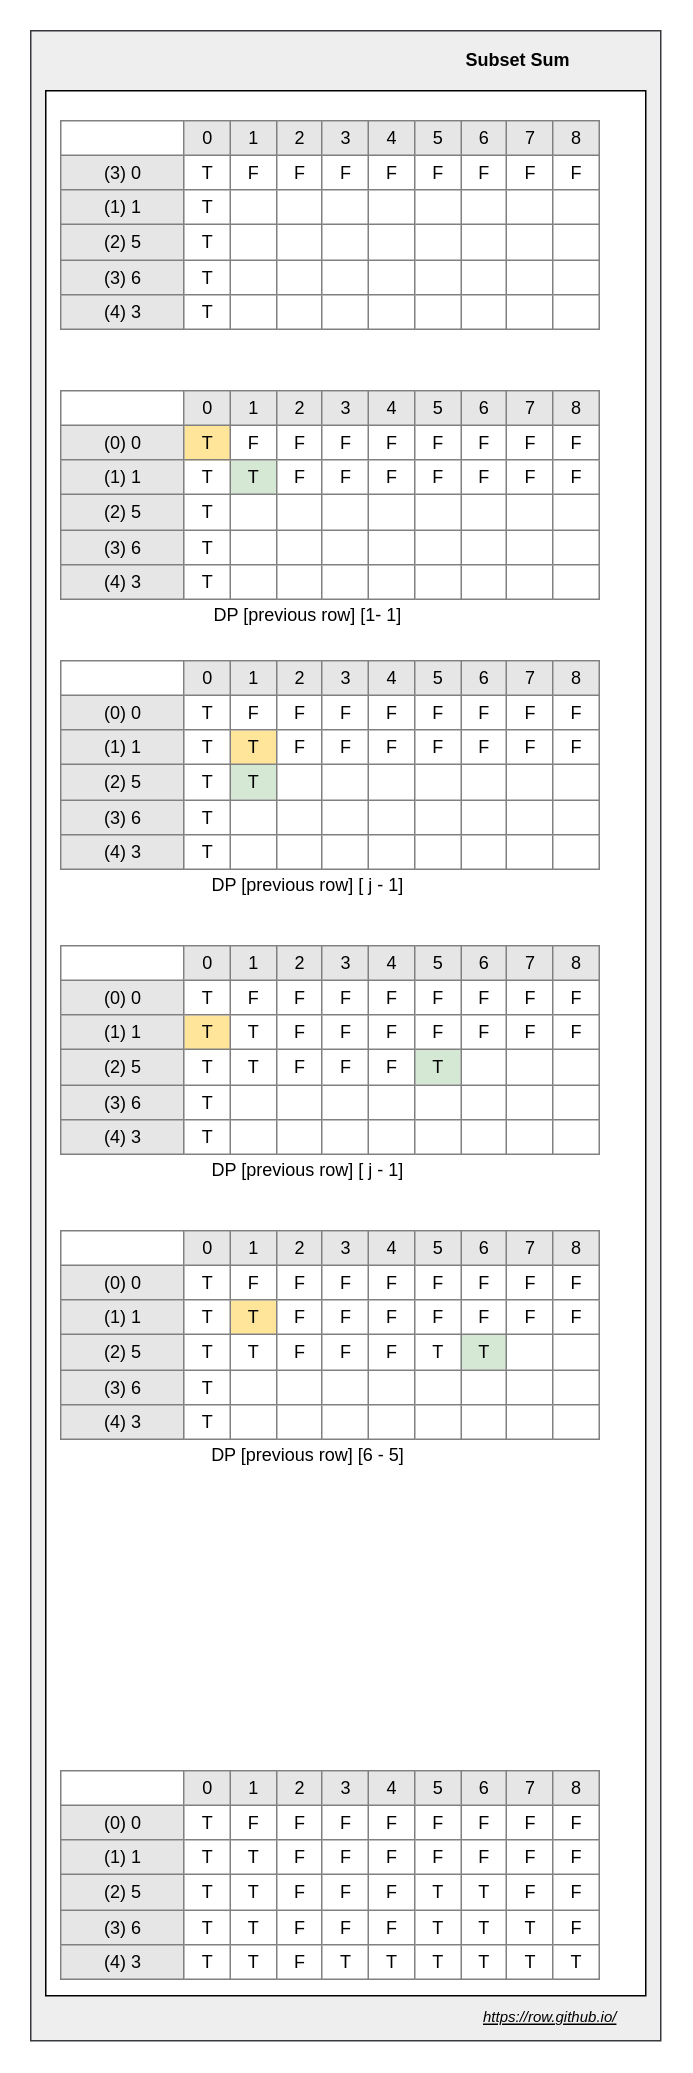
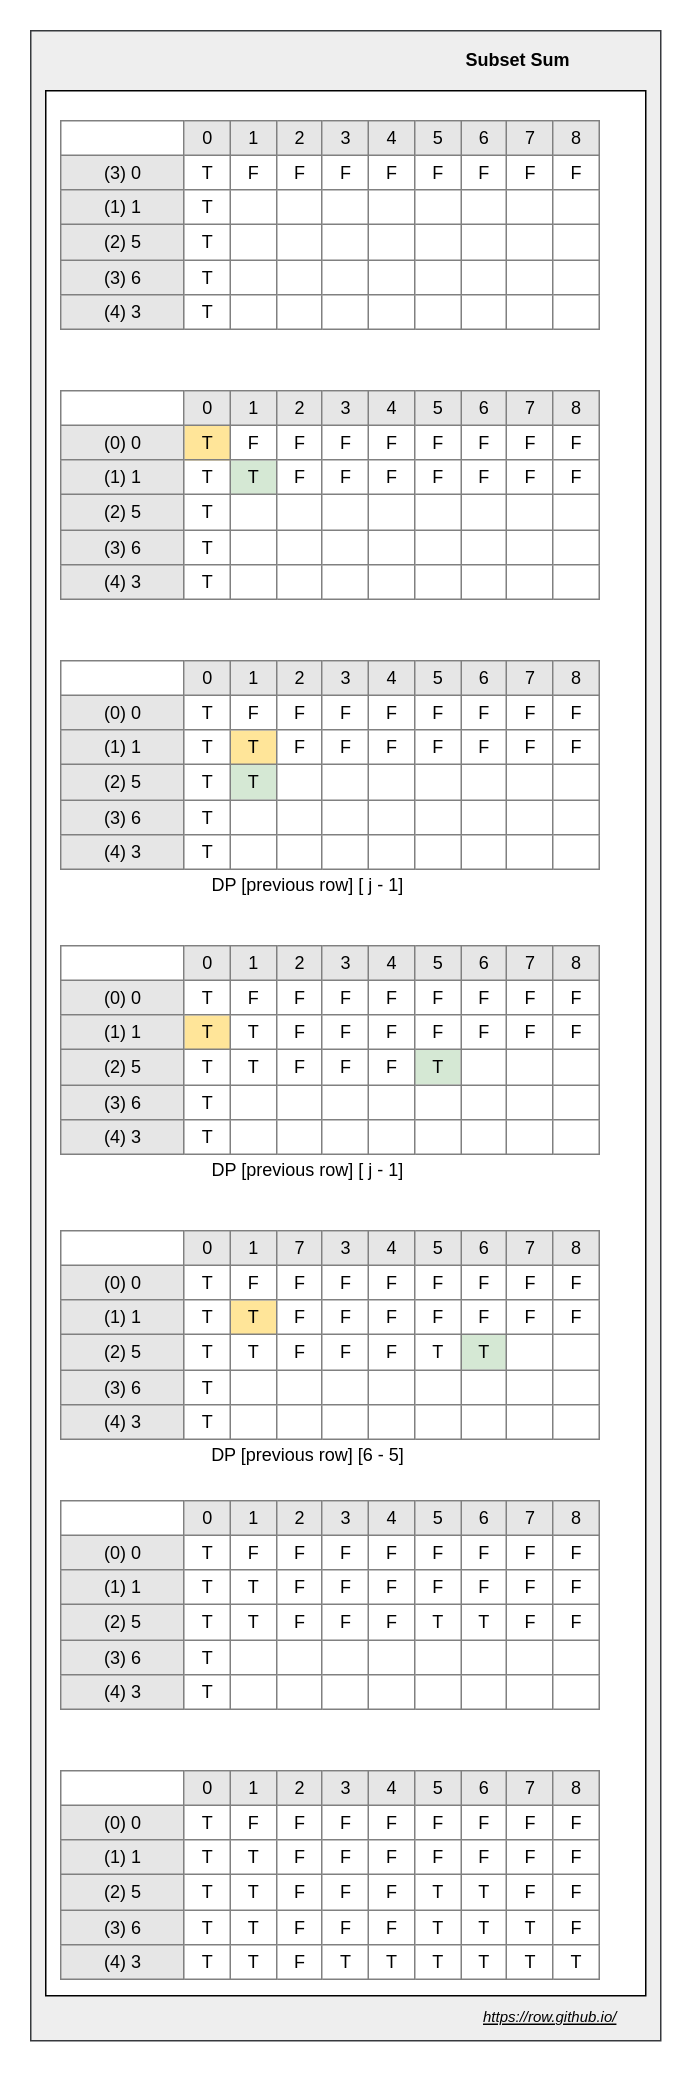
- <mxCell id="13" value="DP [previous row] [1- 1]" style="text;html=1;strokeColor=none;fillColor=none;align=center;verticalAlign=middle;whiteSpace=wrap;rounded=0;" vertex="1" parent="1"><mxGeometry x="130" y="400" width="150" height="20" as="geometry" /></mxCell>
- <mxCell id="8" value="&lt;table border=&quot;1&quot; width=&quot;100%&quot; style=&quot;width: 100% ; height: 100% ; border-collapse: collapse&quot;&gt;&lt;tbody&gt;&lt;tr&gt;&lt;td align=&quot;center&quot;&gt;&lt;br&gt;&lt;/td&gt;&lt;td align=&quot;center&quot; style=&quot;background-color: rgb(230 , 230 , 230)&quot;&gt;0&lt;/td&gt;&lt;td align=&quot;center&quot; style=&quot;background-color: rgb(230 , 230 , 230)&quot;&gt;1&lt;/td&gt;&lt;td style=&quot;text-align: center ; background-color: rgb(230 , 230 , 230)&quot;&gt;2&lt;/td&gt;&lt;td style=&quot;text-align: center ; background-color: rgb(230 , 230 , 230)&quot;&gt;3&lt;/td&gt;&lt;td style=&quot;text-align: center ; background-color: rgb(230 , 230 , 230)&quot;&gt;4&lt;/td&gt;&lt;td style=&quot;text-align: center ; background-color: rgb(230 , 230 , 230)&quot;&gt;5&lt;/td&gt;&lt;td style=&quot;text-align: center ; background-color: rgb(230 , 230 , 230)&quot;&gt;6&lt;/td&gt;&lt;td style=&quot;text-align: center ; background-color: rgb(230 , 230 , 230)&quot;&gt;7&lt;/td&gt;&lt;td style=&quot;text-align: center ; background-color: rgb(230 , 230 , 230)&quot;&gt;8&lt;/td&gt;&lt;/tr&gt;&lt;tr&gt;&lt;td style=&quot;text-align: center ; background-color: rgb(230 , 230 , 230)&quot;&gt;(0) 0&lt;/td&gt;&lt;td align=&quot;center&quot;&gt;T&lt;/td&gt;&lt;td align=&quot;center&quot;&gt;F&lt;/td&gt;&lt;td style=&quot;text-align: center&quot;&gt;F&lt;/td&gt;&lt;td style=&quot;text-align: center&quot;&gt;F&lt;/td&gt;&lt;td style=&quot;text-align: center&quot;&gt;F&lt;/td&gt;&lt;td style=&quot;text-align: center&quot;&gt;F&lt;/td&gt;&lt;td style=&quot;text-align: center&quot;&gt;F&lt;/td&gt;&lt;td style=&quot;text-align: center&quot;&gt;F&lt;/td&gt;&lt;td style=&quot;text-align: center&quot;&gt;F&lt;/td&gt;&lt;/tr&gt;&lt;tr&gt;&lt;td align=&quot;center&quot; style=&quot;background-color: rgb(230 , 230 , 230)&quot;&gt;(1) 1&lt;/td&gt;&lt;td align=&quot;center&quot;&gt;T&lt;/td&gt;&lt;td align=&quot;center&quot; style=&quot;background-color: rgb(255 , 229 , 153)&quot;&gt;T&lt;/td&gt;&lt;td style=&quot;text-align: center&quot;&gt;F&lt;/td&gt;&lt;td style=&quot;text-align: center&quot;&gt;F&lt;/td&gt;&lt;td style=&quot;text-align: center&quot;&gt;F&lt;/td&gt;&lt;td style=&quot;text-align: center&quot;&gt;F&lt;/td&gt;&lt;td style=&quot;text-align: center&quot;&gt;F&lt;/td&gt;&lt;td style=&quot;text-align: center&quot;&gt;F&lt;/td&gt;&lt;td style=&quot;text-align: center&quot;&gt;F&lt;/td&gt;&lt;/tr&gt;&lt;tr&gt;&lt;td style=&quot;text-align: center ; background-color: rgb(230 , 230 , 230)&quot;&gt;(2) 5&lt;/td&gt;&lt;td style=&quot;text-align: center&quot;&gt;T&lt;/td&gt;&lt;td style=&quot;text-align: center&quot;&gt;T&lt;/td&gt;&lt;td style=&quot;text-align: center&quot;&gt;F&lt;/td&gt;&lt;td style=&quot;text-align: center&quot;&gt;F&lt;/td&gt;&lt;td style=&quot;text-align: center&quot;&gt;F&lt;/td&gt;&lt;td style=&quot;text-align: center&quot;&gt;T&lt;/td&gt;&lt;td style=&quot;text-align: center ; background-color: rgb(213 , 232 , 212)&quot;&gt;T&lt;/td&gt;&lt;td&gt;&lt;br&gt;&lt;/td&gt;&lt;td&gt;&lt;br&gt;&lt;/td&gt;&lt;/tr&gt;&lt;tr&gt;&lt;td style=&quot;text-align: center ; background-color: rgb(230 , 230 , 230)&quot;&gt;(3) 6&lt;/td&gt;&lt;td style=&quot;text-align: center&quot;&gt;T&lt;/td&gt;&lt;td&gt;&lt;br&gt;&lt;/td&gt;&lt;td&gt;&lt;br&gt;&lt;/td&gt;&lt;td&gt;&lt;br&gt;&lt;/td&gt;&lt;td&gt;&lt;br&gt;&lt;/td&gt;&lt;td&gt;&lt;br&gt;&lt;/td&gt;&lt;td&gt;&lt;br&gt;&lt;/td&gt;&lt;td&gt;&lt;br&gt;&lt;/td&gt;&lt;td&gt;&lt;br&gt;&lt;/td&gt;&lt;/tr&gt;&lt;tr&gt;&lt;td style=&quot;text-align: center ; background-color: rgb(230 , 230 , 230)&quot;&gt;(4) 3&lt;/td&gt;&lt;td style=&quot;text-align: center&quot;&gt;T&lt;/td&gt;&lt;td&gt;&lt;br&gt;&lt;/td&gt;&lt;td&gt;&lt;br&gt;&lt;/td&gt;&lt;td&gt;&lt;br&gt;&lt;/td&gt;&lt;td&gt;&lt;br&gt;&lt;/td&gt;&lt;td&gt;&lt;br&gt;&lt;/td&gt;&lt;td&gt;&lt;br&gt;&lt;/td&gt;&lt;td&gt;&lt;br&gt;&lt;/td&gt;&lt;td&gt;&lt;br&gt;&lt;/td&gt;&lt;/tr&gt;&lt;/tbody&gt;&lt;/table&gt;" style="text;html=1;strokeColor=none;fillColor=none;overflow=fill;" vertex="1" parent="1"><mxGeometry x="40" y="820" width="360" height="140" as="geometry" /></mxCell>
+ <mxCell id="8" value="&lt;table border=&quot;1&quot; width=&quot;100%&quot; style=&quot;width: 100% ; height: 100% ; border-collapse: collapse&quot;&gt;&lt;tbody&gt;&lt;tr&gt;&lt;td align=&quot;center&quot;&gt;&lt;br&gt;&lt;/td&gt;&lt;td align=&quot;center&quot; style=&quot;background-color: rgb(230 , 230 , 230)&quot;&gt;0&lt;/td&gt;&lt;td align=&quot;center&quot; style=&quot;background-color: rgb(230 , 230 , 230)&quot;&gt;1&lt;/td&gt;&lt;td style=&quot;text-align: center ; background-color: rgb(230 , 230 , 230)&quot;&gt;7&lt;/td&gt;&lt;td style=&quot;text-align: center ; background-color: rgb(230 , 230 , 230)&quot;&gt;3&lt;/td&gt;&lt;td style=&quot;text-align: center ; background-color: rgb(230 , 230 , 230)&quot;&gt;4&lt;/td&gt;&lt;td style=&quot;text-align: center ; background-color: rgb(230 , 230 , 230)&quot;&gt;5&lt;/td&gt;&lt;td style=&quot;text-align: center ; background-color: rgb(230 , 230 , 230)&quot;&gt;6&lt;/td&gt;&lt;td style=&quot;text-align: center ; background-color: rgb(230 , 230 , 230)&quot;&gt;7&lt;/td&gt;&lt;td style=&quot;text-align: center ; background-color: rgb(230 , 230 , 230)&quot;&gt;8&lt;/td&gt;&lt;/tr&gt;&lt;tr&gt;&lt;td style=&quot;text-align: center ; background-color: rgb(230 , 230 , 230)&quot;&gt;(0) 0&lt;/td&gt;&lt;td align=&quot;center&quot;&gt;T&lt;/td&gt;&lt;td align=&quot;center&quot;&gt;F&lt;/td&gt;&lt;td style=&quot;text-align: center&quot;&gt;F&lt;/td&gt;&lt;td style=&quot;text-align: center&quot;&gt;F&lt;/td&gt;&lt;td style=&quot;text-align: center&quot;&gt;F&lt;/td&gt;&lt;td style=&quot;text-align: center&quot;&gt;F&lt;/td&gt;&lt;td style=&quot;text-align: center&quot;&gt;F&lt;/td&gt;&lt;td style=&quot;text-align: center&quot;&gt;F&lt;/td&gt;&lt;td style=&quot;text-align: center&quot;&gt;F&lt;/td&gt;&lt;/tr&gt;&lt;tr&gt;&lt;td align=&quot;center&quot; style=&quot;background-color: rgb(230 , 230 , 230)&quot;&gt;(1) 1&lt;/td&gt;&lt;td align=&quot;center&quot;&gt;T&lt;/td&gt;&lt;td align=&quot;center&quot; style=&quot;background-color: rgb(255 , 229 , 153)&quot;&gt;T&lt;/td&gt;&lt;td style=&quot;text-align: center&quot;&gt;F&lt;/td&gt;&lt;td style=&quot;text-align: center&quot;&gt;F&lt;/td&gt;&lt;td style=&quot;text-align: center&quot;&gt;F&lt;/td&gt;&lt;td style=&quot;text-align: center&quot;&gt;F&lt;/td&gt;&lt;td style=&quot;text-align: center&quot;&gt;F&lt;/td&gt;&lt;td style=&quot;text-align: center&quot;&gt;F&lt;/td&gt;&lt;td style=&quot;text-align: center&quot;&gt;F&lt;/td&gt;&lt;/tr&gt;&lt;tr&gt;&lt;td style=&quot;text-align: center ; background-color: rgb(230 , 230 , 230)&quot;&gt;(2) 5&lt;/td&gt;&lt;td style=&quot;text-align: center&quot;&gt;T&lt;/td&gt;&lt;td style=&quot;text-align: center&quot;&gt;T&lt;/td&gt;&lt;td style=&quot;text-align: center&quot;&gt;F&lt;/td&gt;&lt;td style=&quot;text-align: center&quot;&gt;F&lt;/td&gt;&lt;td style=&quot;text-align: center&quot;&gt;F&lt;/td&gt;&lt;td style=&quot;text-align: center&quot;&gt;T&lt;/td&gt;&lt;td style=&quot;text-align: center ; background-color: rgb(213 , 232 , 212)&quot;&gt;T&lt;/td&gt;&lt;td&gt;&lt;br&gt;&lt;/td&gt;&lt;td&gt;&lt;br&gt;&lt;/td&gt;&lt;/tr&gt;&lt;tr&gt;&lt;td style=&quot;text-align: center ; background-color: rgb(230 , 230 , 230)&quot;&gt;(3) 6&lt;/td&gt;&lt;td style=&quot;text-align: center&quot;&gt;T&lt;/td&gt;&lt;td&gt;&lt;br&gt;&lt;/td&gt;&lt;td&gt;&lt;br&gt;&lt;/td&gt;&lt;td&gt;&lt;br&gt;&lt;/td&gt;&lt;td&gt;&lt;br&gt;&lt;/td&gt;&lt;td&gt;&lt;br&gt;&lt;/td&gt;&lt;td&gt;&lt;br&gt;&lt;/td&gt;&lt;td&gt;&lt;br&gt;&lt;/td&gt;&lt;td&gt;&lt;br&gt;&lt;/td&gt;&lt;/tr&gt;&lt;tr&gt;&lt;td style=&quot;text-align: center ; background-color: rgb(230 , 230 , 230)&quot;&gt;(4) 3&lt;/td&gt;&lt;td style=&quot;text-align: center&quot;&gt;T&lt;/td&gt;&lt;td&gt;&lt;br&gt;&lt;/td&gt;&lt;td&gt;&lt;br&gt;&lt;/td&gt;&lt;td&gt;&lt;br&gt;&lt;/td&gt;&lt;td&gt;&lt;br&gt;&lt;/td&gt;&lt;td&gt;&lt;br&gt;&lt;/td&gt;&lt;td&gt;&lt;br&gt;&lt;/td&gt;&lt;td&gt;&lt;br&gt;&lt;/td&gt;&lt;td&gt;&lt;br&gt;&lt;/td&gt;&lt;/tr&gt;&lt;/tbody&gt;&lt;/table&gt;" style="text;html=1;strokeColor=none;fillColor=none;overflow=fill;" vertex="1" parent="1"><mxGeometry x="40" y="820" width="360" height="140" as="geometry" /></mxCell>
+ <mxCell id="9" value="&lt;table border=&quot;1&quot; width=&quot;100%&quot; style=&quot;width: 100% ; height: 100% ; border-collapse: collapse&quot;&gt;&lt;tbody&gt;&lt;tr&gt;&lt;td align=&quot;center&quot;&gt;&lt;br&gt;&lt;/td&gt;&lt;td align=&quot;center&quot; style=&quot;background-color: rgb(230 , 230 , 230)&quot;&gt;0&lt;/td&gt;&lt;td align=&quot;center&quot; style=&quot;background-color: rgb(230 , 230 , 230)&quot;&gt;1&lt;/td&gt;&lt;td style=&quot;text-align: center ; background-color: rgb(230 , 230 , 230)&quot;&gt;2&lt;/td&gt;&lt;td style=&quot;text-align: center ; background-color: rgb(230 , 230 , 230)&quot;&gt;3&lt;/td&gt;&lt;td style=&quot;text-align: center ; background-color: rgb(230 , 230 , 230)&quot;&gt;4&lt;/td&gt;&lt;td style=&quot;text-align: center ; background-color: rgb(230 , 230 , 230)&quot;&gt;5&lt;/td&gt;&lt;td style=&quot;text-align: center ; background-color: rgb(230 , 230 , 230)&quot;&gt;6&lt;/td&gt;&lt;td style=&quot;text-align: center ; background-color: rgb(230 , 230 , 230)&quot;&gt;7&lt;/td&gt;&lt;td style=&quot;text-align: center ; background-color: rgb(230 , 230 , 230)&quot;&gt;8&lt;/td&gt;&lt;/tr&gt;&lt;tr&gt;&lt;td style=&quot;text-align: center ; background-color: rgb(230 , 230 , 230)&quot;&gt;(0) 0&lt;/td&gt;&lt;td align=&quot;center&quot;&gt;T&lt;/td&gt;&lt;td align=&quot;center&quot;&gt;F&lt;/td&gt;&lt;td style=&quot;text-align: center&quot;&gt;F&lt;/td&gt;&lt;td style=&quot;text-align: center&quot;&gt;F&lt;/td&gt;&lt;td style=&quot;text-align: center&quot;&gt;F&lt;/td&gt;&lt;td style=&quot;text-align: center&quot;&gt;F&lt;/td&gt;&lt;td style=&quot;text-align: center&quot;&gt;F&lt;/td&gt;&lt;td style=&quot;text-align: center&quot;&gt;F&lt;/td&gt;&lt;td style=&quot;text-align: center&quot;&gt;F&lt;/td&gt;&lt;/tr&gt;&lt;tr&gt;&lt;td align=&quot;center&quot; style=&quot;background-color: rgb(230 , 230 , 230)&quot;&gt;(1) 1&lt;/td&gt;&lt;td align=&quot;center&quot;&gt;T&lt;/td&gt;&lt;td align=&quot;center&quot;&gt;T&lt;/td&gt;&lt;td style=&quot;text-align: center&quot;&gt;F&lt;/td&gt;&lt;td style=&quot;text-align: center&quot;&gt;F&lt;/td&gt;&lt;td style=&quot;text-align: center&quot;&gt;F&lt;/td&gt;&lt;td style=&quot;text-align: center&quot;&gt;F&lt;/td&gt;&lt;td style=&quot;text-align: center&quot;&gt;F&lt;/td&gt;&lt;td style=&quot;text-align: center&quot;&gt;F&lt;/td&gt;&lt;td style=&quot;text-align: center&quot;&gt;F&lt;/td&gt;&lt;/tr&gt;&lt;tr&gt;&lt;td style=&quot;text-align: center ; background-color: rgb(230 , 230 , 230)&quot;&gt;(2) 5&lt;/td&gt;&lt;td style=&quot;text-align: center&quot;&gt;T&lt;/td&gt;&lt;td style=&quot;text-align: center&quot;&gt;T&lt;/td&gt;&lt;td style=&quot;text-align: center&quot;&gt;F&lt;/td&gt;&lt;td style=&quot;text-align: center&quot;&gt;F&lt;/td&gt;&lt;td style=&quot;text-align: center&quot;&gt;F&lt;/td&gt;&lt;td style=&quot;text-align: center&quot;&gt;T&lt;/td&gt;&lt;td style=&quot;text-align: center&quot;&gt;T&lt;/td&gt;&lt;td style=&quot;text-align: center&quot;&gt;F&lt;/td&gt;&lt;td style=&quot;text-align: center&quot;&gt;F&lt;/td&gt;&lt;/tr&gt;&lt;tr&gt;&lt;td style=&quot;text-align: center ; background-color: rgb(230 , 230 , 230)&quot;&gt;(3) 6&lt;/td&gt;&lt;td style=&quot;text-align: center&quot;&gt;T&lt;/td&gt;&lt;td&gt;&lt;br&gt;&lt;/td&gt;&lt;td&gt;&lt;br&gt;&lt;/td&gt;&lt;td&gt;&lt;br&gt;&lt;/td&gt;&lt;td&gt;&lt;br&gt;&lt;/td&gt;&lt;td&gt;&lt;br&gt;&lt;/td&gt;&lt;td&gt;&lt;br&gt;&lt;/td&gt;&lt;td&gt;&lt;br&gt;&lt;/td&gt;&lt;td&gt;&lt;br&gt;&lt;/td&gt;&lt;/tr&gt;&lt;tr&gt;&lt;td style=&quot;text-align: center ; background-color: rgb(230 , 230 , 230)&quot;&gt;(4) 3&lt;/td&gt;&lt;td style=&quot;text-align: center&quot;&gt;T&lt;/td&gt;&lt;td&gt;&lt;br&gt;&lt;/td&gt;&lt;td&gt;&lt;br&gt;&lt;/td&gt;&lt;td&gt;&lt;br&gt;&lt;/td&gt;&lt;td&gt;&lt;br&gt;&lt;/td&gt;&lt;td&gt;&lt;br&gt;&lt;/td&gt;&lt;td&gt;&lt;br&gt;&lt;/td&gt;&lt;td&gt;&lt;br&gt;&lt;/td&gt;&lt;td&gt;&lt;br&gt;&lt;/td&gt;&lt;/tr&gt;&lt;/tbody&gt;&lt;/table&gt;" style="text;html=1;strokeColor=none;fillColor=none;overflow=fill;" vertex="1" parent="1"><mxGeometry x="40" y="1000" width="360" height="140" as="geometry" /></mxCell>
